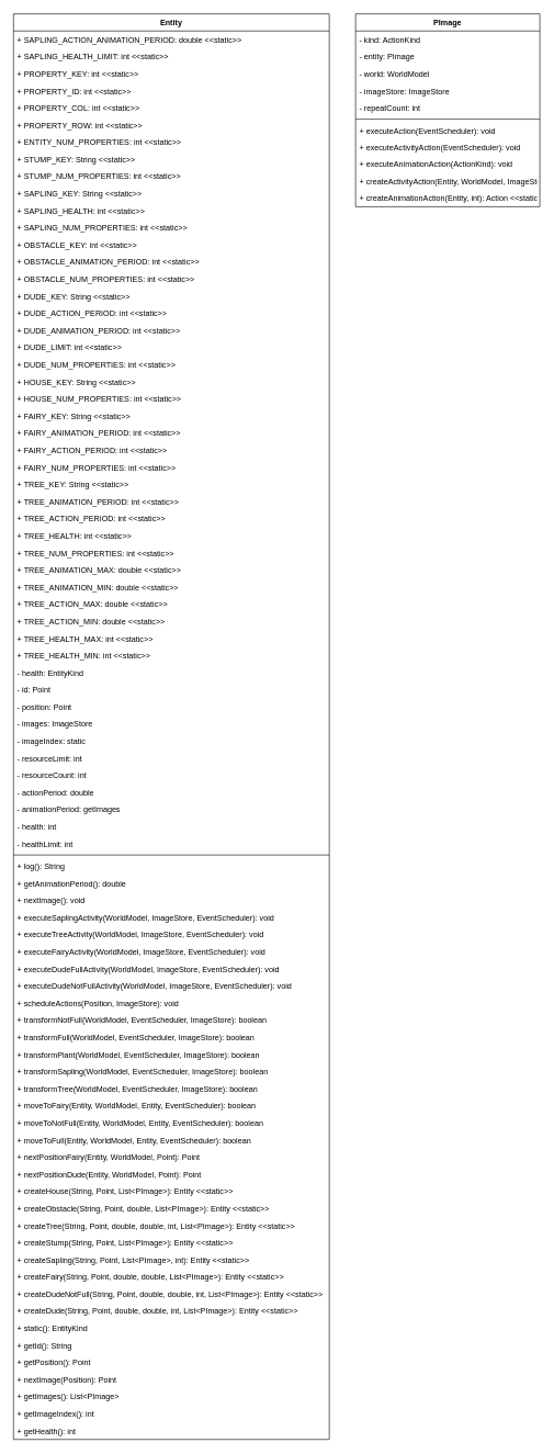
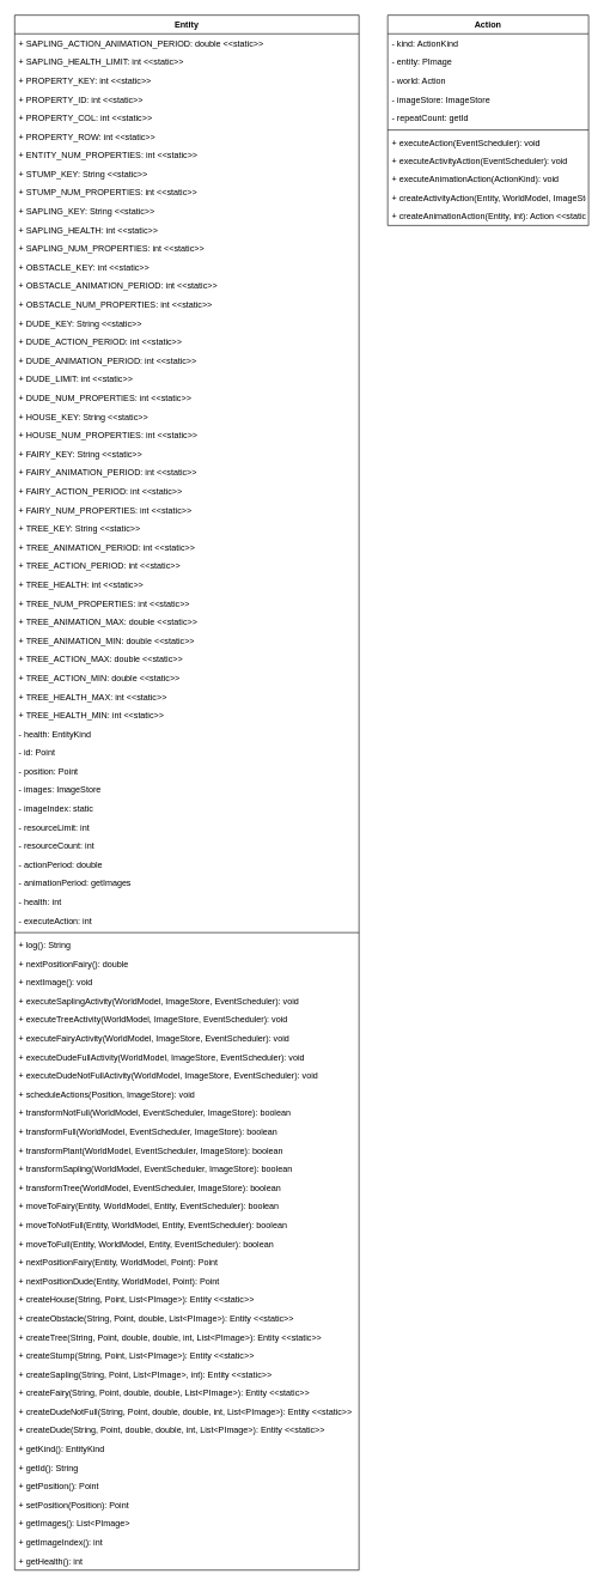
- <mxCell id="2" value="PImage" style="swimlane;fontStyle=1;align=center;verticalAlign=top;childLayout=stackLayout;horizontal=1;startSize=26;horizontalStack=0;resizeParent=1;resizeParentMax=0;resizeLast=0;collapsible=1;marginBottom=0;" parent="1" vertex="1"><mxGeometry x="540" width="280" height="293" as="geometry" y="20" /></mxCell>
+ <mxCell id="2" value="Action" style="swimlane;fontStyle=1;align=center;verticalAlign=top;childLayout=stackLayout;horizontal=1;startSize=26;horizontalStack=0;resizeParent=1;resizeParentMax=0;resizeLast=0;collapsible=1;marginBottom=0;" parent="1" vertex="1"><mxGeometry x="540" width="280" height="293" as="geometry" y="20" /></mxCell>
- <mxCell id="5" value="- world: WorldModel" style="text;strokeColor=none;fillColor=none;align=left;verticalAlign=top;spacingLeft=4;spacingRight=4;overflow=hidden;rotatable=0;points=[[0,0.5],[1,0.5]];portConstraint=eastwest;" parent="2" vertex="1"><mxGeometry y="78" width="280" height="26" as="geometry" /></mxCell>
+ <mxCell id="5" value="- world: Action" style="text;strokeColor=none;fillColor=none;align=left;verticalAlign=top;spacingLeft=4;spacingRight=4;overflow=hidden;rotatable=0;points=[[0,0.5],[1,0.5]];portConstraint=eastwest;" parent="2" vertex="1"><mxGeometry y="78" width="280" height="26" as="geometry" /></mxCell>
- <mxCell id="7" value="- repeatCount: int" style="text;strokeColor=none;fillColor=none;align=left;verticalAlign=top;spacingLeft=4;spacingRight=4;overflow=hidden;rotatable=0;points=[[0,0.5],[1,0.5]];portConstraint=eastwest;" parent="2" vertex="1"><mxGeometry y="130" width="280" height="26" as="geometry" /></mxCell>
+ <mxCell id="7" value="- repeatCount: getId" style="text;strokeColor=none;fillColor=none;align=left;verticalAlign=top;spacingLeft=4;spacingRight=4;overflow=hidden;rotatable=0;points=[[0,0.5],[1,0.5]];portConstraint=eastwest;" parent="2" vertex="1"><mxGeometry y="130" width="280" height="26" as="geometry" /></mxCell>
- <mxCell id="62" value="- healthLimit: int" style="text;strokeColor=none;fillColor=none;align=left;verticalAlign=top;spacingLeft=4;spacingRight=4;overflow=hidden;rotatable=0;points=[[0,0.5],[1,0.5]];portConstraint=eastwest;" parent="14" vertex="1"><mxGeometry y="1248" width="480" height="26" as="geometry" /></mxCell>
+ <mxCell id="62" value="- executeAction: int" style="text;strokeColor=none;fillColor=none;align=left;verticalAlign=top;spacingLeft=4;spacingRight=4;overflow=hidden;rotatable=0;points=[[0,0.5],[1,0.5]];portConstraint=eastwest;" parent="14" vertex="1"><mxGeometry y="1248" width="480" height="26" as="geometry" /></mxCell>
- <mxCell id="65" value="+ getAnimationPeriod(): double" style="text;strokeColor=none;fillColor=none;align=left;verticalAlign=top;spacingLeft=4;spacingRight=4;overflow=hidden;rotatable=0;points=[[0,0.5],[1,0.5]];portConstraint=eastwest;" parent="14" vertex="1"><mxGeometry y="1308" width="480" height="26" as="geometry" /></mxCell>
+ <mxCell id="65" value="+ nextPositionFairy(): double" style="text;strokeColor=none;fillColor=none;align=left;verticalAlign=top;spacingLeft=4;spacingRight=4;overflow=hidden;rotatable=0;points=[[0,0.5],[1,0.5]];portConstraint=eastwest;" parent="14" vertex="1"><mxGeometry y="1308" width="480" height="26" as="geometry" /></mxCell>
- <mxCell id="91" value="+ static(): EntityKind" style="text;strokeColor=none;fillColor=none;align=left;verticalAlign=top;spacingLeft=4;spacingRight=4;overflow=hidden;rotatable=0;points=[[0,0.5],[1,0.5]];portConstraint=eastwest;" parent="14" vertex="1"><mxGeometry y="1984" width="480" height="26" as="geometry" /></mxCell>
+ <mxCell id="91" value="+ getKind(): EntityKind" style="text;strokeColor=none;fillColor=none;align=left;verticalAlign=top;spacingLeft=4;spacingRight=4;overflow=hidden;rotatable=0;points=[[0,0.5],[1,0.5]];portConstraint=eastwest;" parent="14" vertex="1"><mxGeometry y="1984" width="480" height="26" as="geometry" /></mxCell>
- <mxCell id="94" value="+ nextImage(Position): Point" style="text;strokeColor=none;fillColor=none;align=left;verticalAlign=top;spacingLeft=4;spacingRight=4;overflow=hidden;rotatable=0;points=[[0,0.5],[1,0.5]];portConstraint=eastwest;" parent="14" vertex="1"><mxGeometry y="2062" width="480" height="26" as="geometry" /></mxCell>
+ <mxCell id="94" value="+ setPosition(Position): Point" style="text;strokeColor=none;fillColor=none;align=left;verticalAlign=top;spacingLeft=4;spacingRight=4;overflow=hidden;rotatable=0;points=[[0,0.5],[1,0.5]];portConstraint=eastwest;" parent="14" vertex="1"><mxGeometry y="2062" width="480" height="26" as="geometry" /></mxCell>
